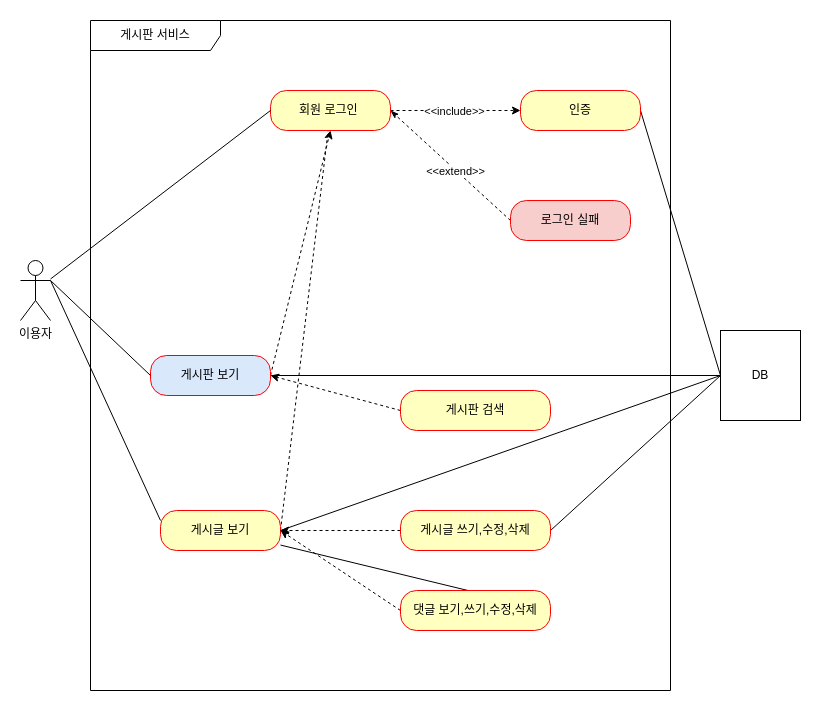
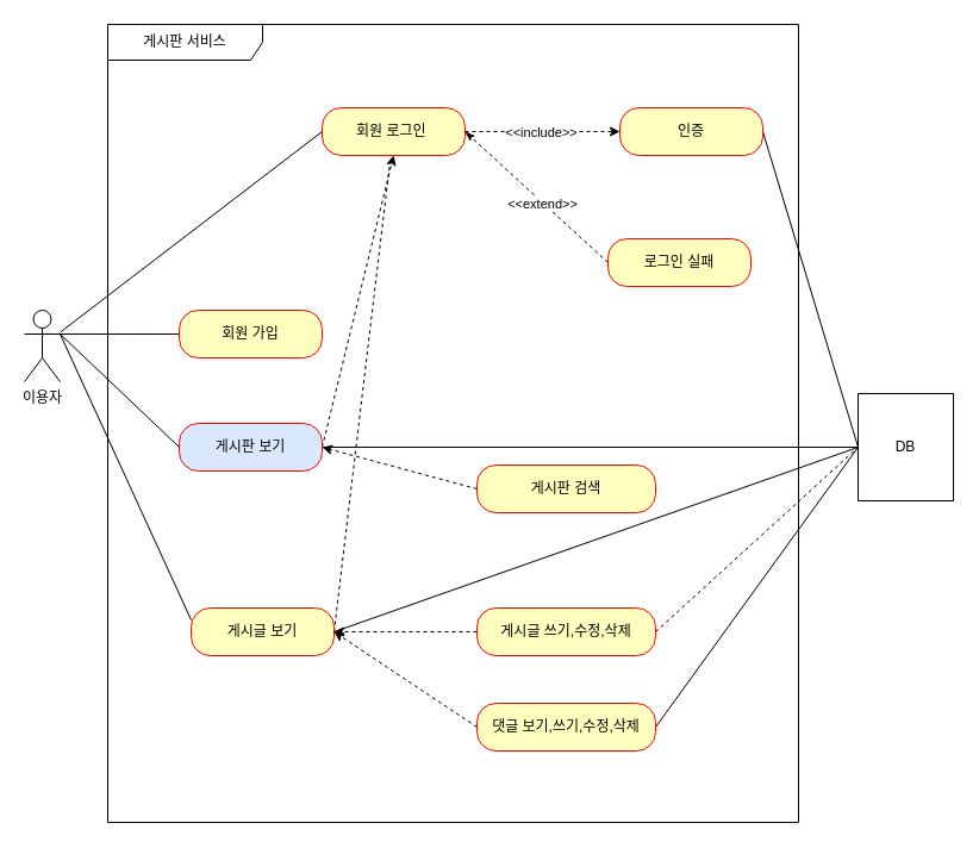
- <mxCell id="18" value="로그인 실패" style="rounded=1;whiteSpace=wrap;html=1;arcSize=40;fontColor=#000000;fillColor=#f8cecc;strokeColor=#ff0000;" parent="1" vertex="1"><mxGeometry x="510" y="200" width="120" height="40" as="geometry" /></mxCell>
+ <mxCell id="18" value="로그인 실패" style="rounded=1;whiteSpace=wrap;html=1;arcSize=40;fontColor=#000000;fillColor=#ffffc0;strokeColor=#ff0000;" parent="1" vertex="1"><mxGeometry x="510" y="200" width="120" height="40" as="geometry" /></mxCell>
+ <mxCell id="4" style="rounded=0;orthogonalLoop=1;jettySize=auto;html=1;exitX=0;exitY=0.5;exitDx=0;exitDy=0;entryX=1;entryY=0.333;entryDx=0;entryDy=0;entryPerimeter=0;endArrow=none;endFill=0;" parent="1" source="5" target="2" edge="1"><mxGeometry relative="1" as="geometry" /></mxCell>
+ <mxCell id="5" value="회원 가입" style="rounded=1;whiteSpace=wrap;html=1;arcSize=40;fontColor=#000000;fillColor=#ffffc0;strokeColor=#ff0000;" parent="1" vertex="1"><mxGeometry x="150" y="260" width="120" height="40" as="geometry" /></mxCell>
- <mxCell id="22" style="rounded=0;orthogonalLoop=1;jettySize=auto;html=1;exitX=1;exitY=0.5;exitDx=0;exitDy=0;entryX=0;entryY=0.5;entryDx=0;entryDy=0;endArrow=none;endFill=0;" edge="1" parent="1" source="23" target="30"><mxGeometry relative="1" as="geometry" /></mxCell>
+ <mxCell id="22" style="rounded=0;orthogonalLoop=1;jettySize=auto;html=1;exitX=1;exitY=0.5;exitDx=0;exitDy=0;entryX=0;entryY=0.5;entryDx=0;entryDy=0;endArrow=none;endFill=0;dashed=1;" edge="1" parent="1" source="23" target="30"><mxGeometry relative="1" as="geometry" /></mxCell>
- <mxCell id="25" style="rounded=0;orthogonalLoop=1;jettySize=auto;html=1;exitX=1;exitY=0.5;exitDx=0;exitDy=0;endArrow=none;endFill=0;" edge="1" parent="1" source="26" target="10"><mxGeometry relative="1" as="geometry"><mxPoint x="720" y="370" as="targetPoint" /></mxGeometry></mxCell>
+ <mxCell id="25" style="rounded=0;orthogonalLoop=1;jettySize=auto;html=1;exitX=1;exitY=0.5;exitDx=0;exitDy=0;endArrow=none;endFill=0;entryX=0;entryY=0.5;entryDx=0;entryDy=0;" edge="1" parent="1" source="26" target="30"><mxGeometry relative="1" as="geometry"><mxPoint x="720" y="370" as="targetPoint" /></mxGeometry></mxCell>
